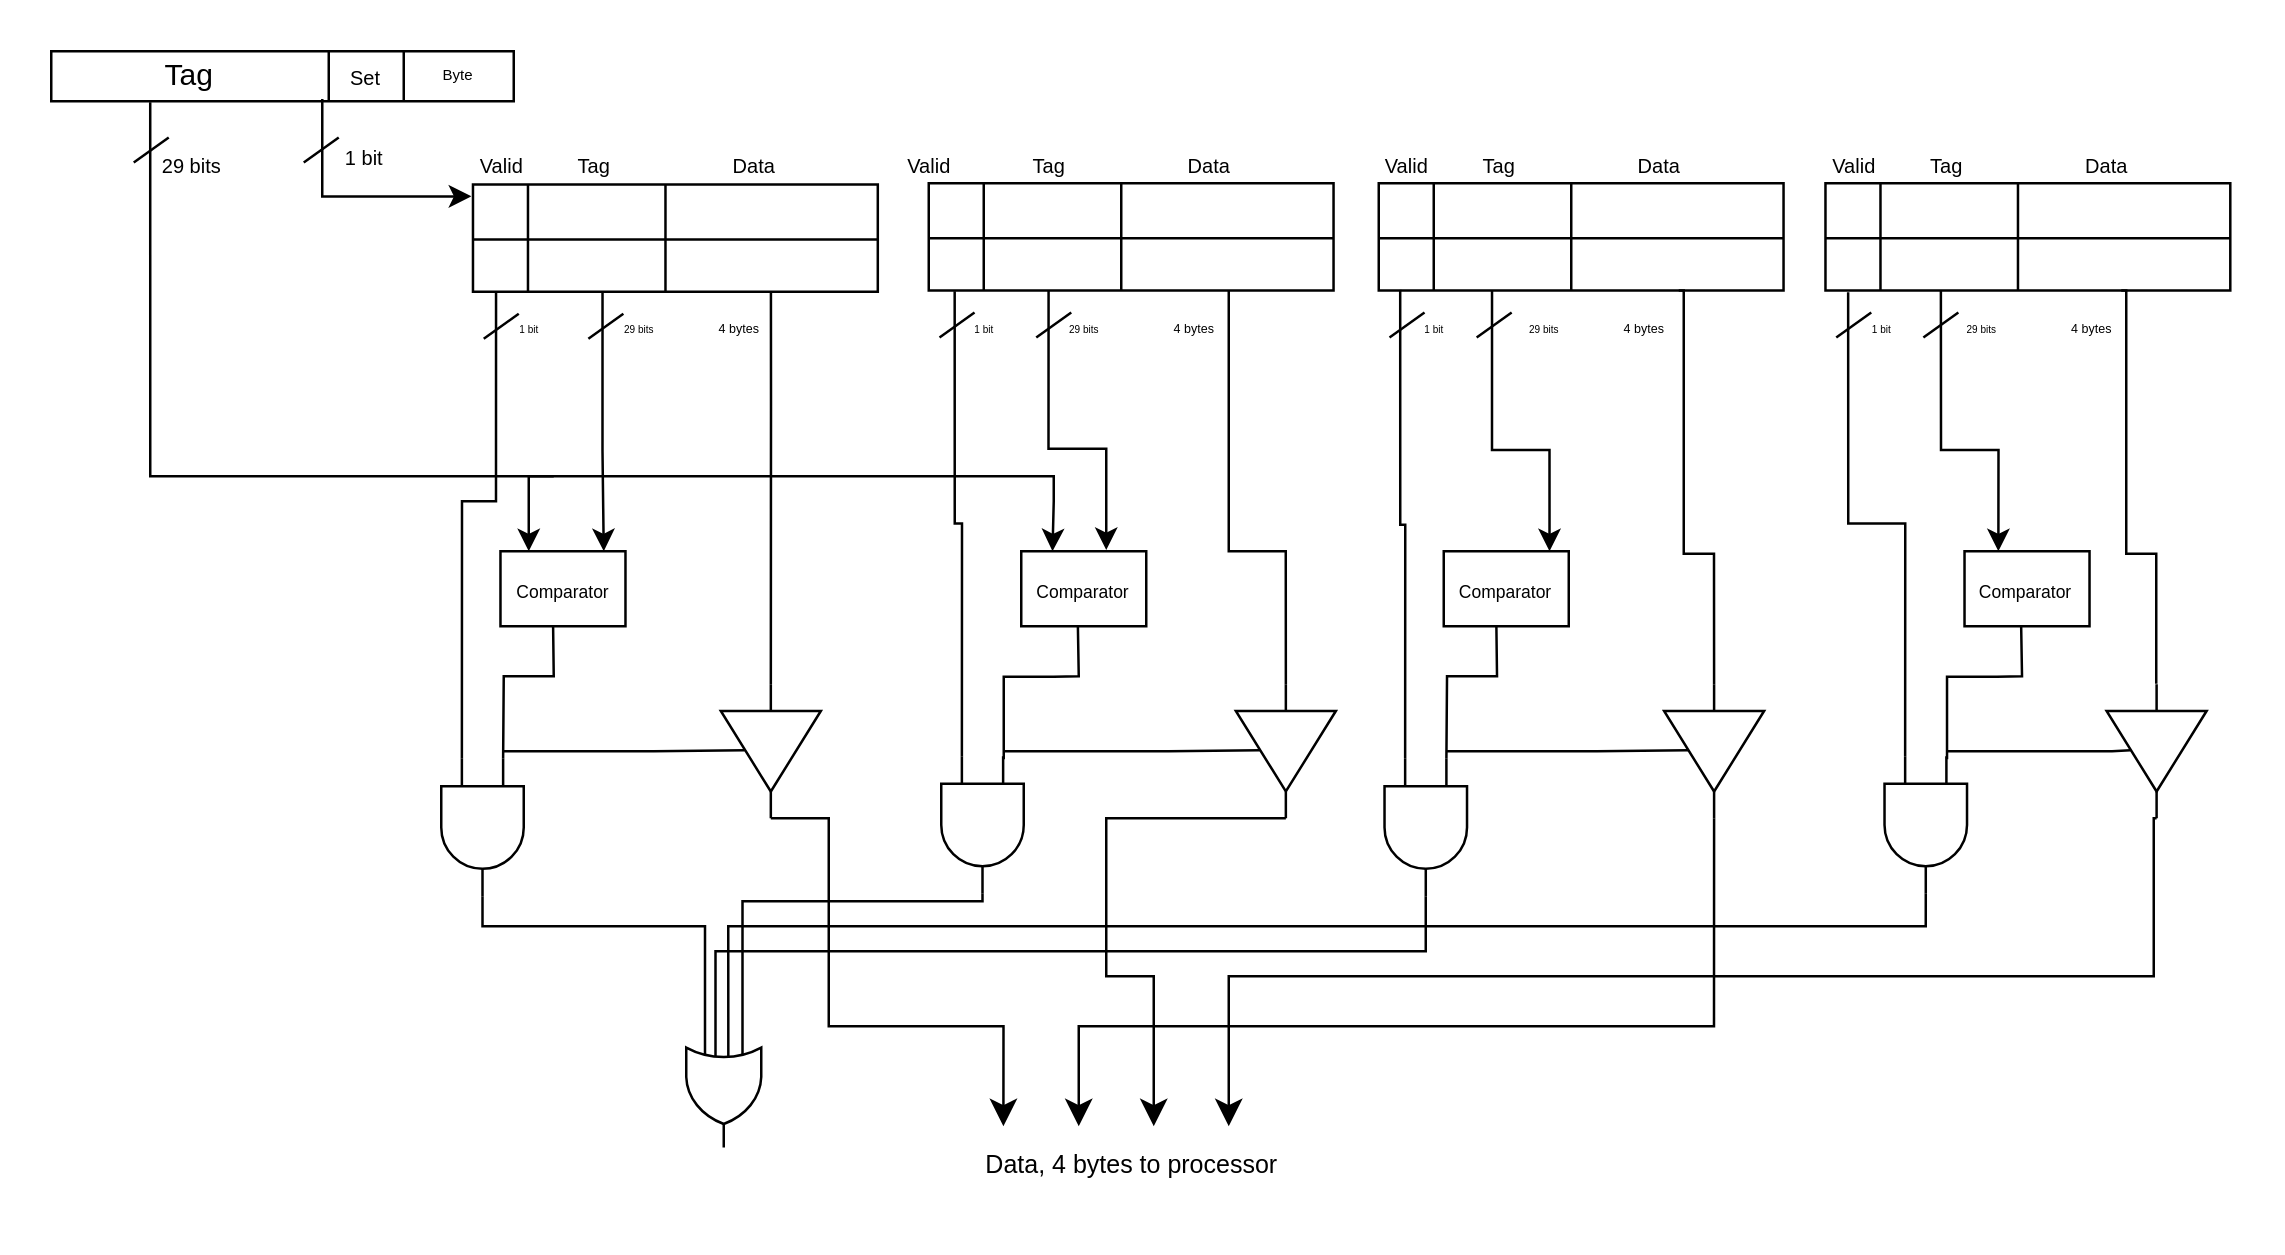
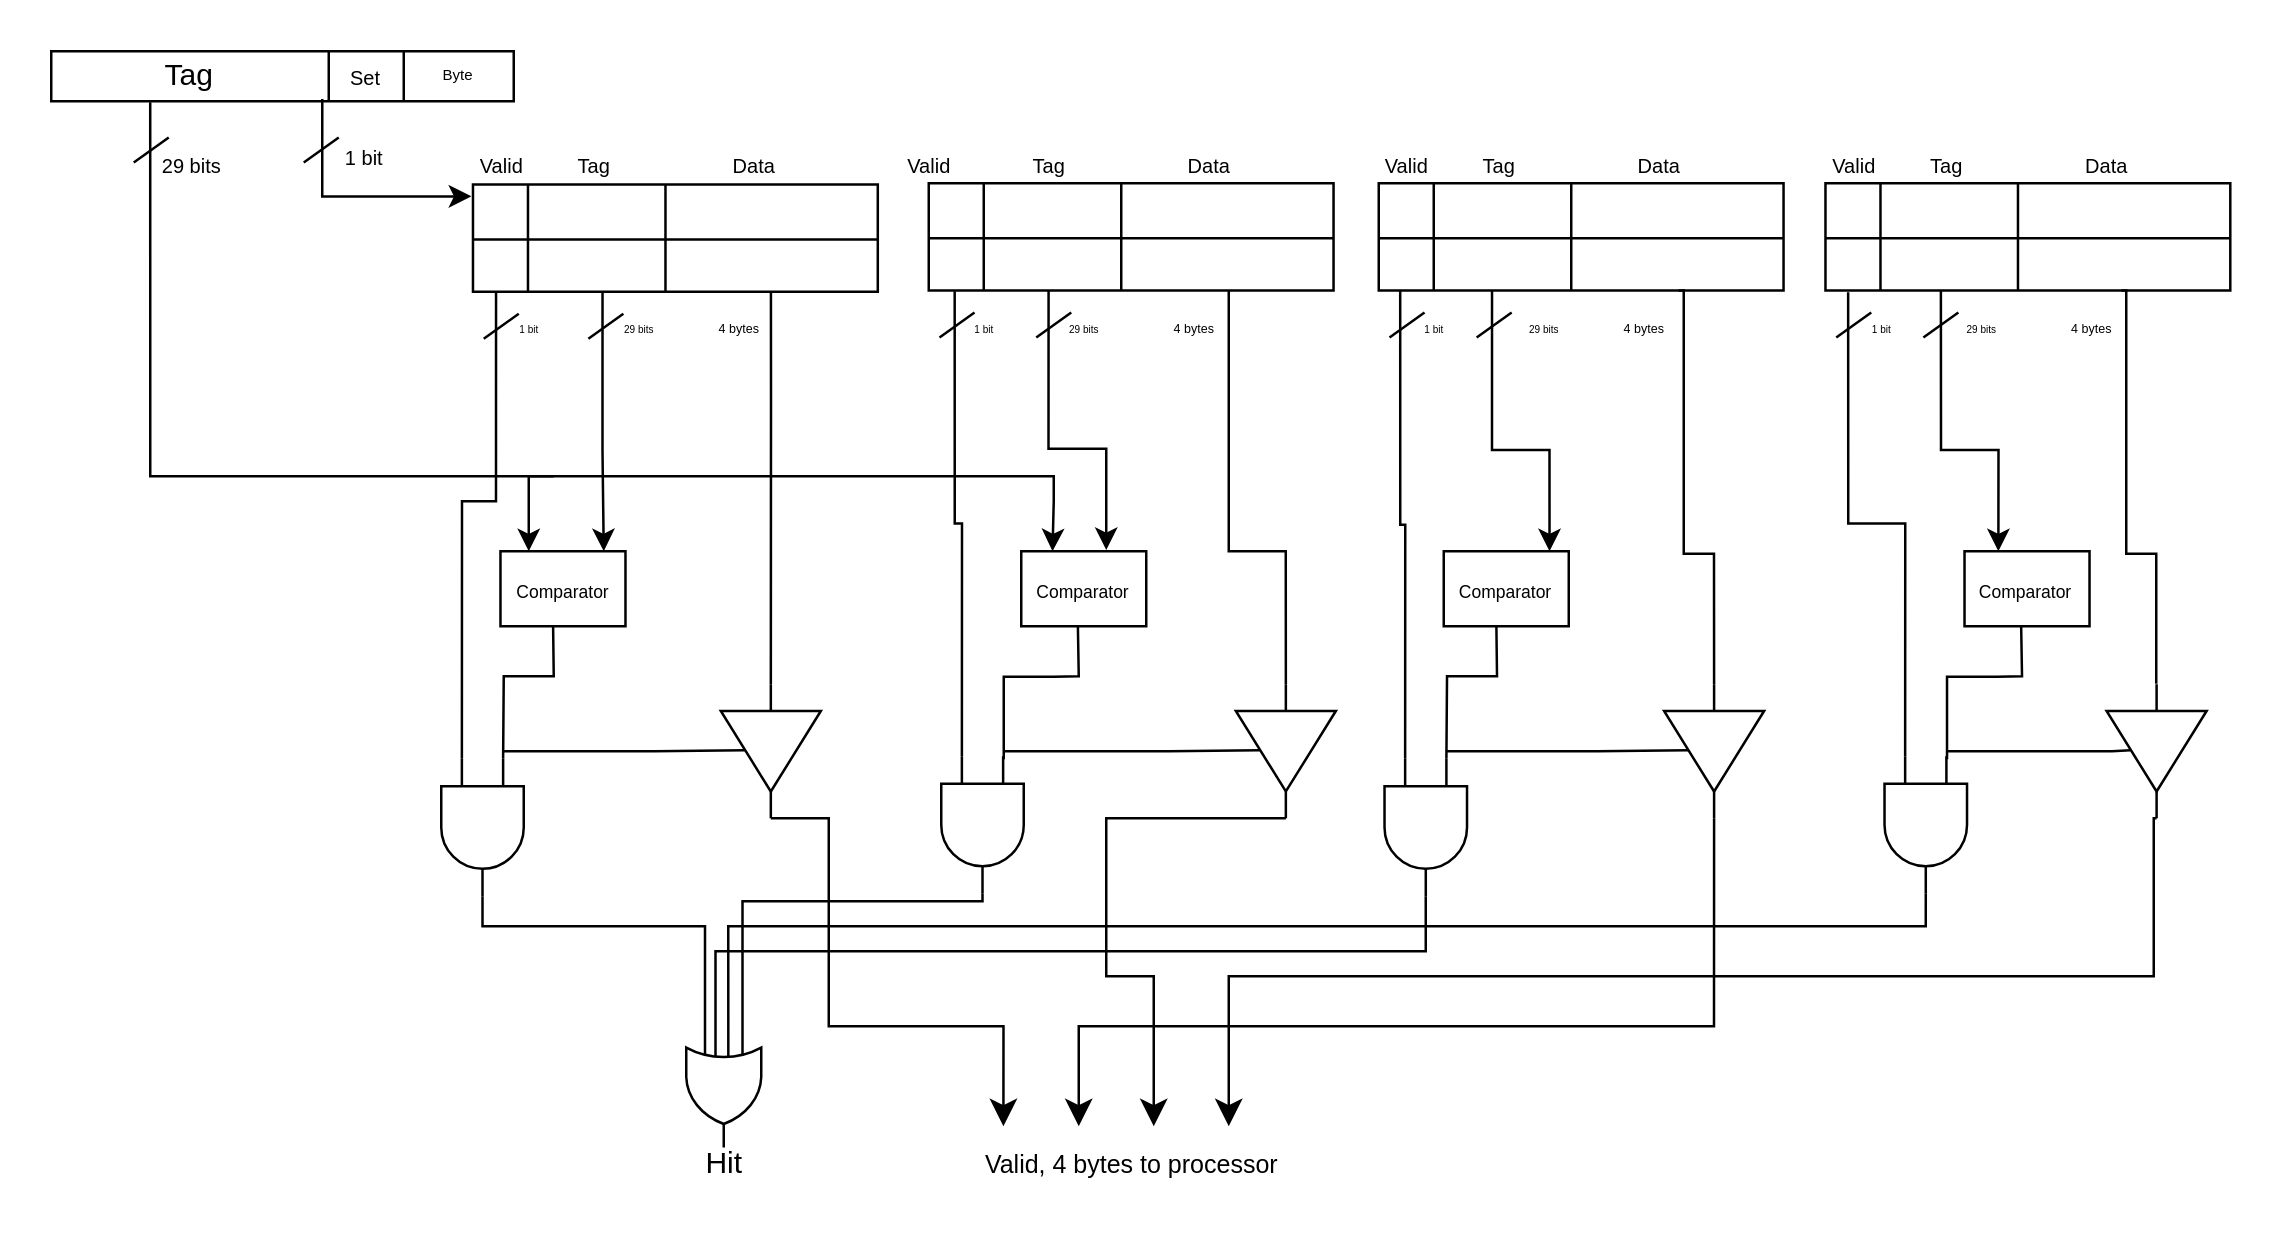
+ <mxCell id="35" value="Hit" style="text;html=1;align=center;verticalAlign=middle;resizable=0;points=[];autosize=1;strokeColor=none;fillColor=none;" parent="1" vertex="1"><mxGeometry x="269" y="450" width="40" height="30" as="geometry" /></mxCell>
- <mxCell id="36" value="Data, 4 bytes to processor" style="text;html=1;align=center;verticalAlign=middle;resizable=0;points=[];autosize=1;strokeColor=none;fillColor=none;fontSize=10;" parent="1" vertex="1"><mxGeometry x="381.96" y="450" width="140" height="30" as="geometry" /></mxCell>
+ <mxCell id="36" value="Valid, 4 bytes to processor" style="text;html=1;align=center;verticalAlign=middle;resizable=0;points=[];autosize=1;strokeColor=none;fillColor=none;fontSize=10;" parent="1" vertex="1"><mxGeometry x="381.96" y="450" width="140" height="30" as="geometry" /></mxCell>
